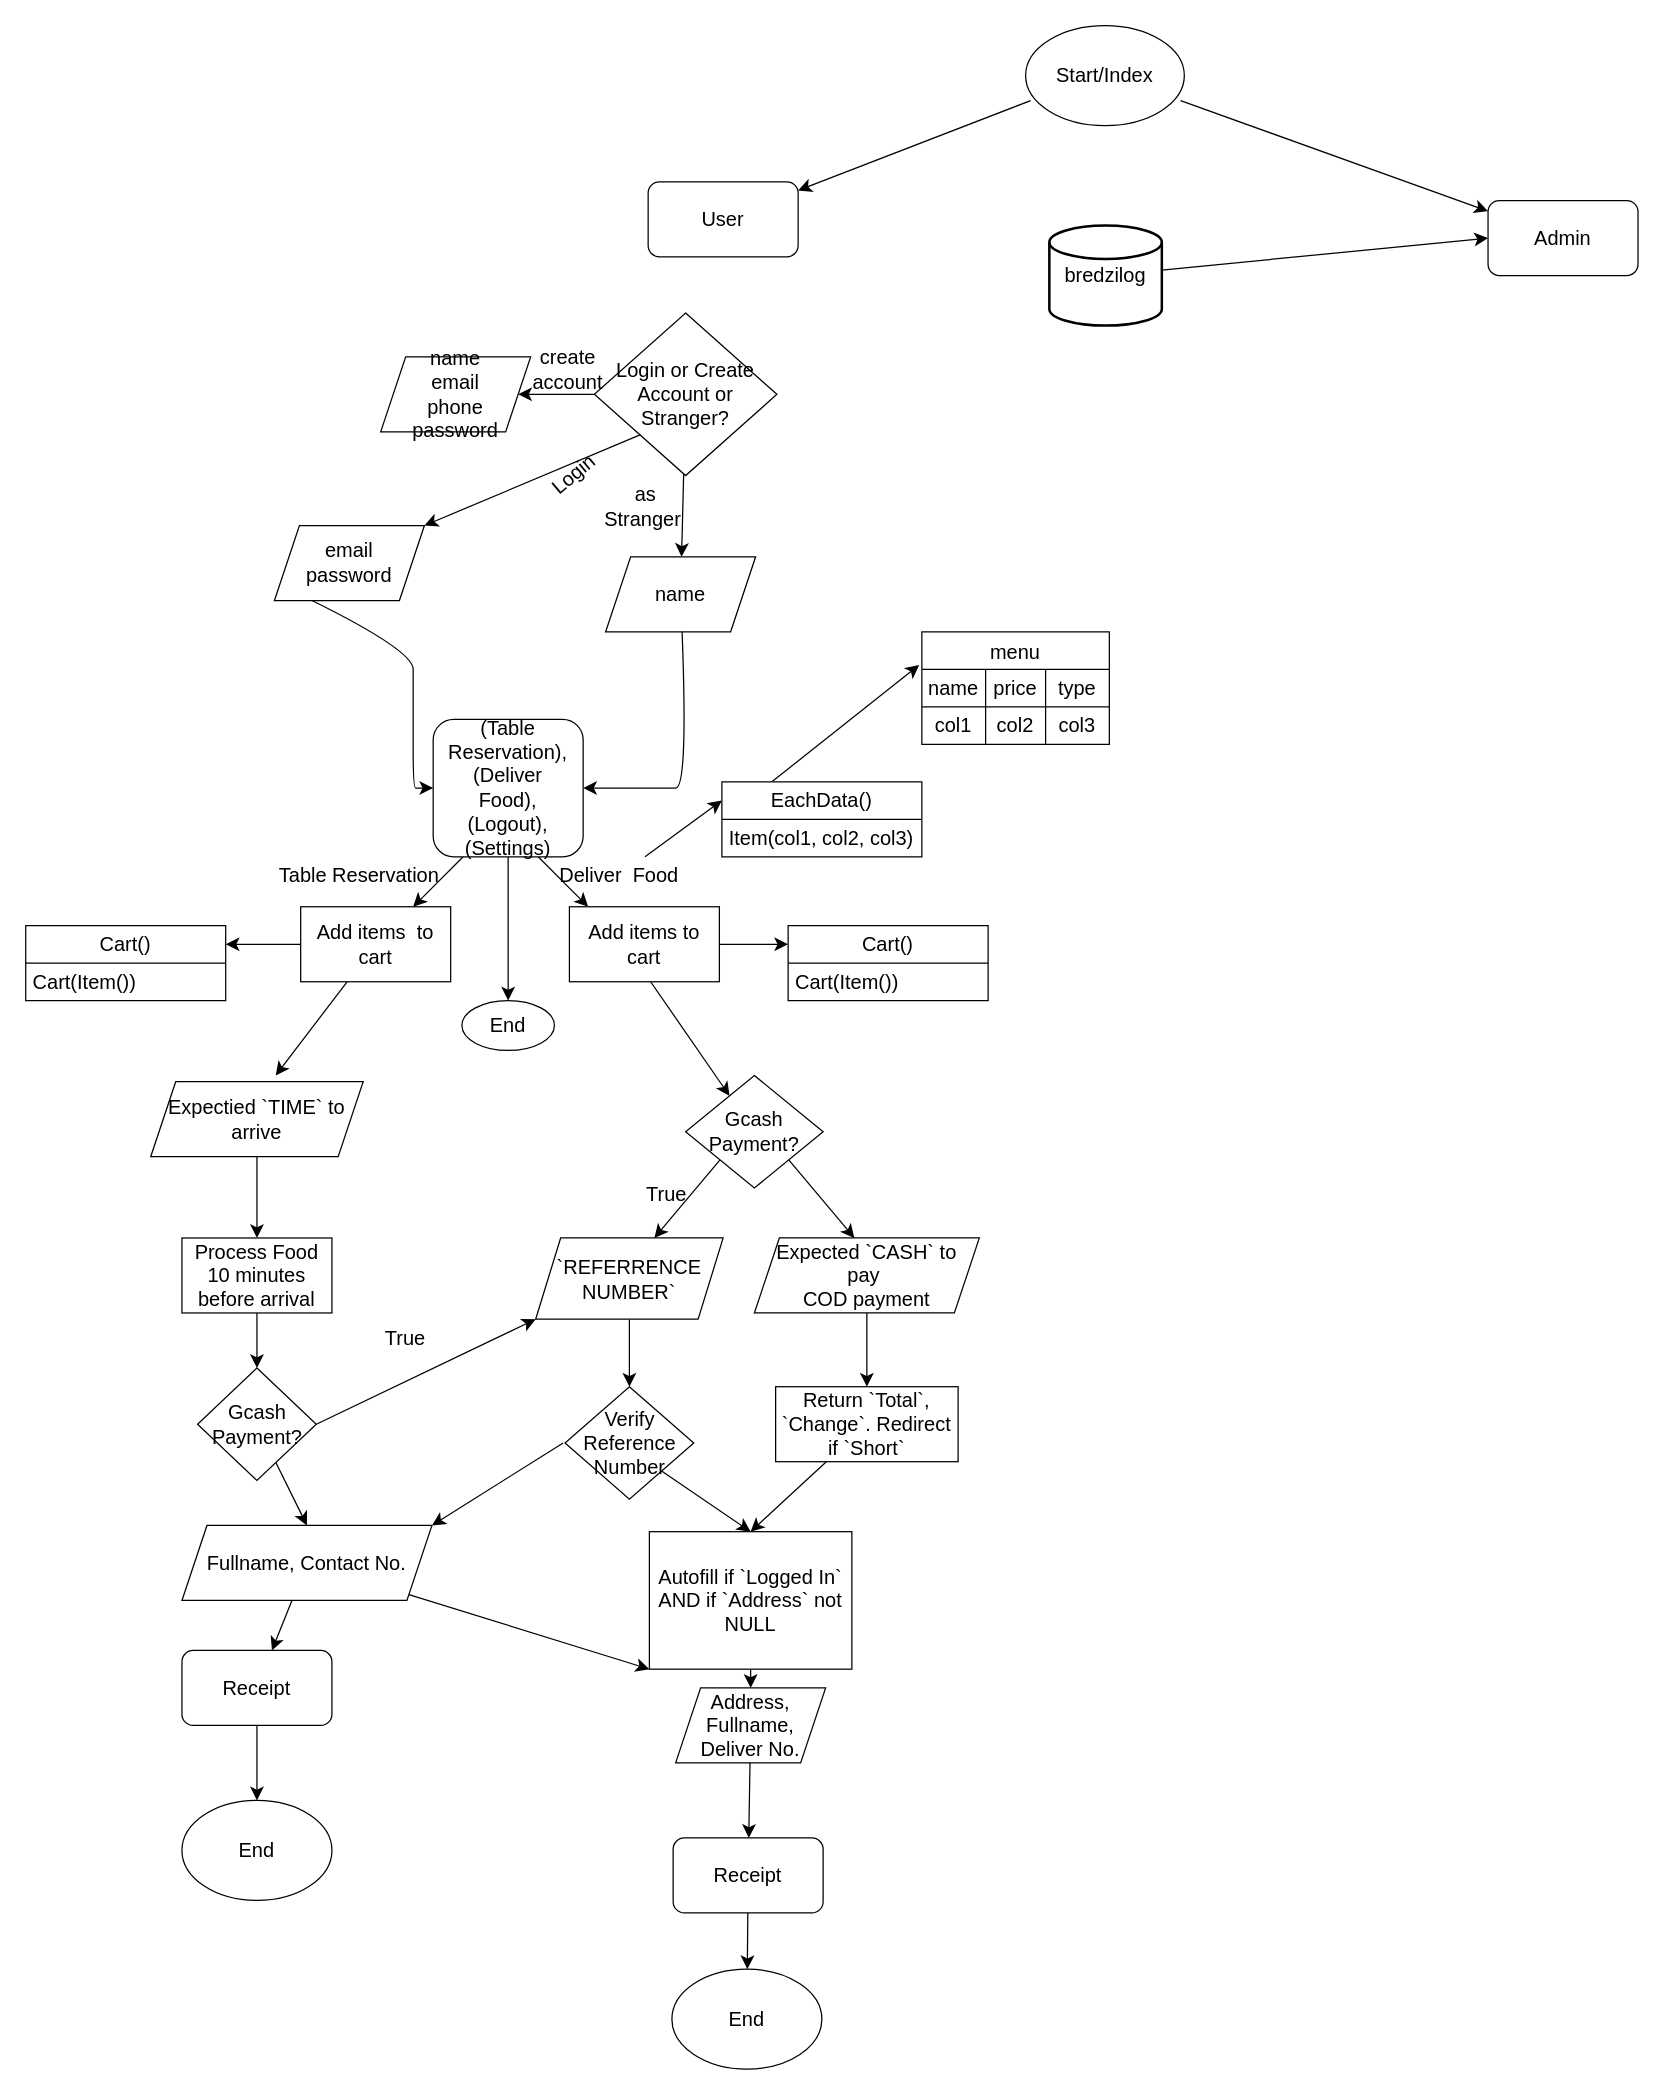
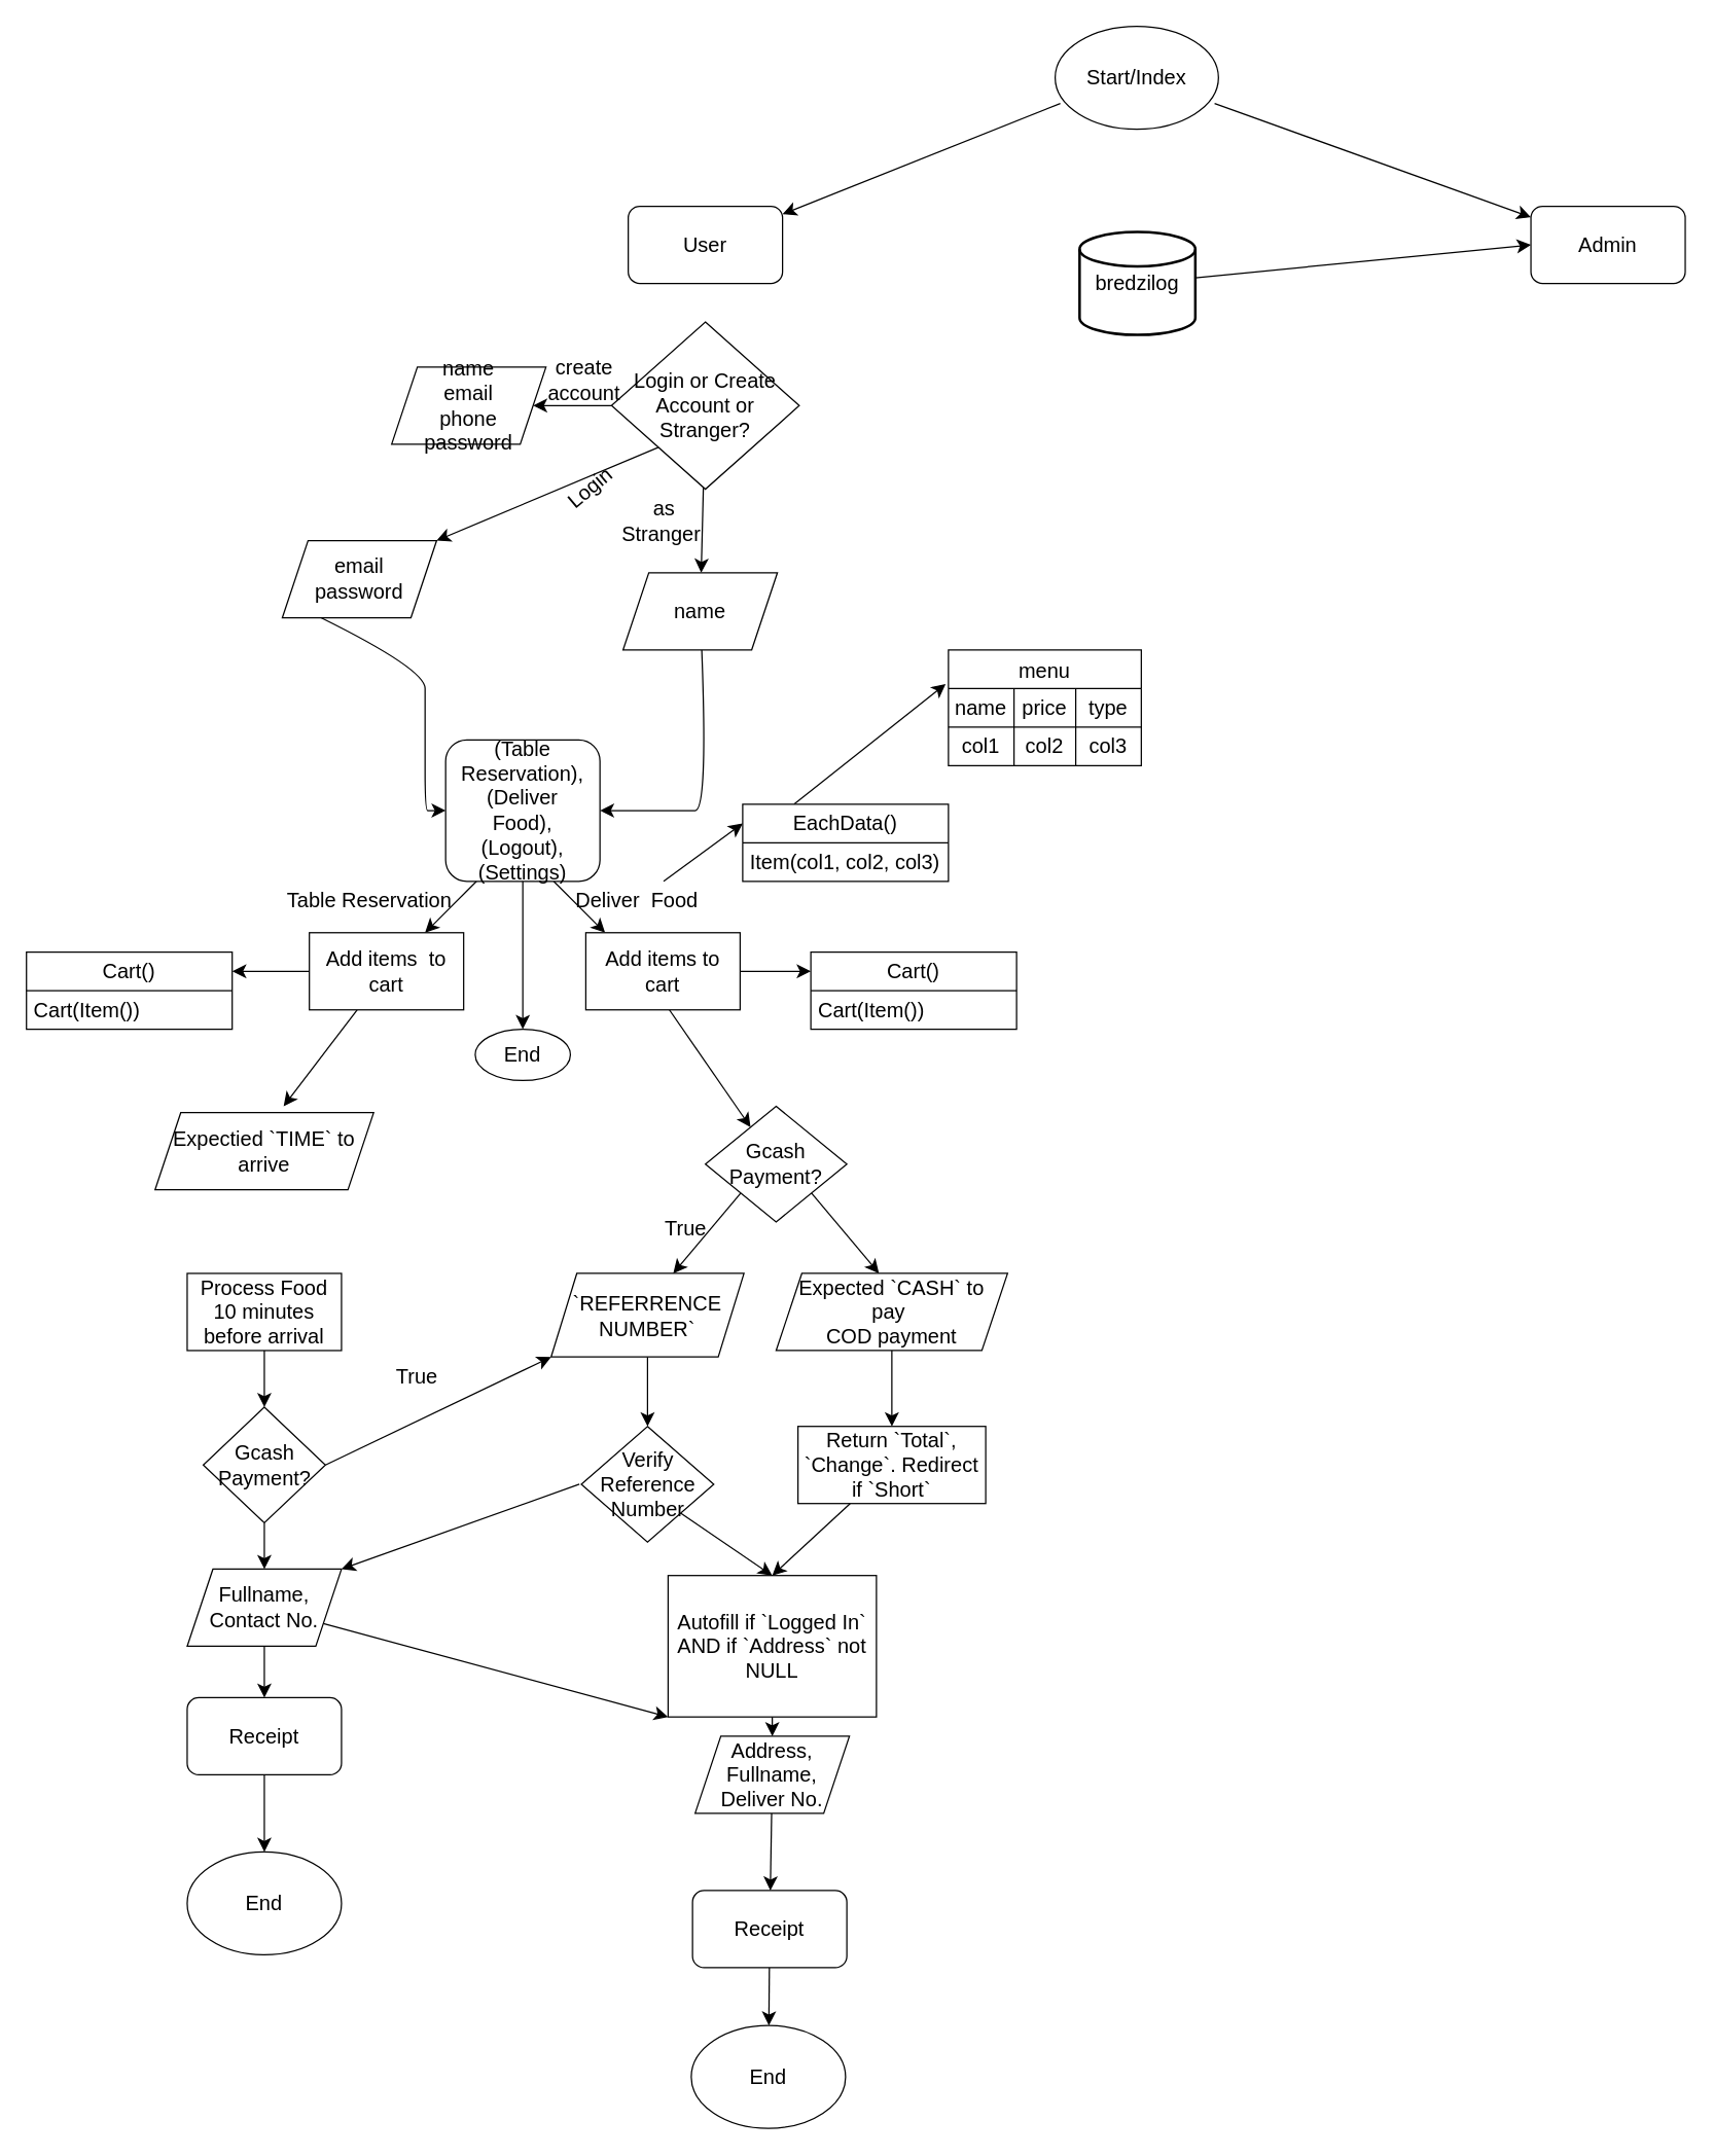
- <mxCell id="4" value="User" style="rounded=1;whiteSpace=wrap;html=1;fontSize=16;labelBackgroundColor=none;" parent="1" vertex="1"><mxGeometry x="518" y="145" width="120" height="60" as="geometry" /></mxCell>
+ <mxCell id="4" value="User" style="rounded=1;whiteSpace=wrap;html=1;fontSize=16;labelBackgroundColor=none;" parent="1" vertex="1"><mxGeometry x="488" y="160" width="120" height="60" as="geometry" /></mxCell>
- <mxCell id="69" style="edgeStyle=none;curved=1;rounded=0;orthogonalLoop=1;jettySize=auto;html=1;fontSize=12;startSize=8;endSize=8;" parent="1" source="70" target="72" edge="1"><mxGeometry relative="1" as="geometry" /></mxCell>
- <mxCell id="79" value="Fullname, Contact No." style="shape=parallelogram;perimeter=parallelogramPerimeter;whiteSpace=wrap;html=1;fixedSize=1;fontSize=16;rounded=0;labelBackgroundColor=none;" parent="1" vertex="1"><mxGeometry x="145" y="1220" width="200" height="60" as="geometry" /></mxCell>
+ <mxCell id="79" value="Fullname, Contact No." style="shape=parallelogram;perimeter=parallelogramPerimeter;whiteSpace=wrap;html=1;fixedSize=1;fontSize=16;rounded=0;labelBackgroundColor=none;" parent="1" vertex="1"><mxGeometry x="145" y="1220" width="120" height="60" as="geometry" /></mxCell>
